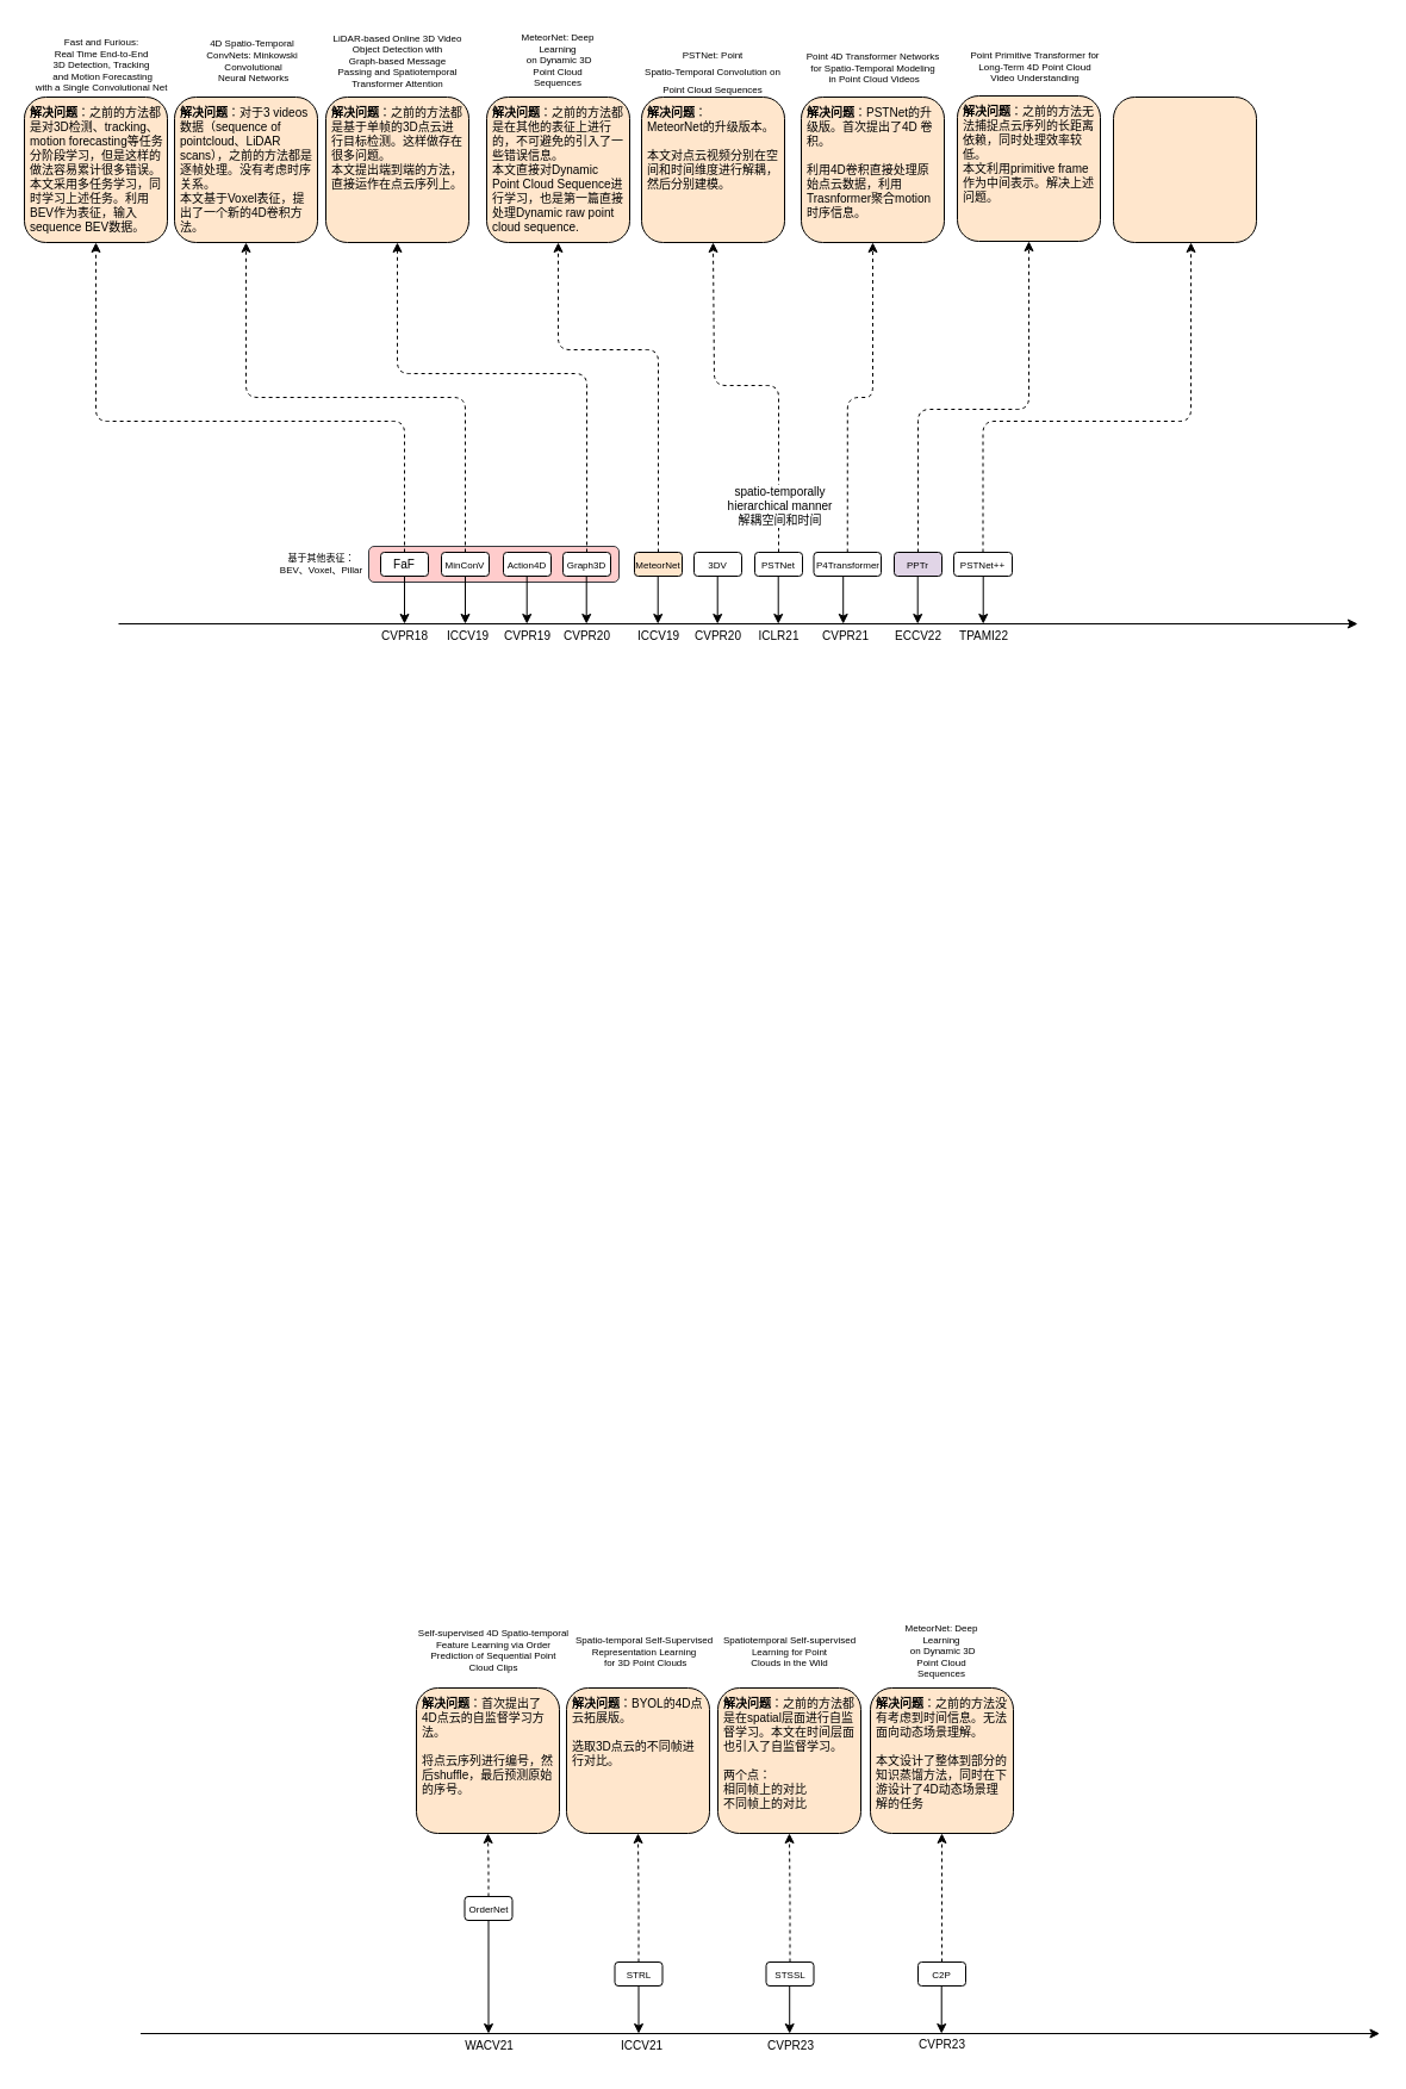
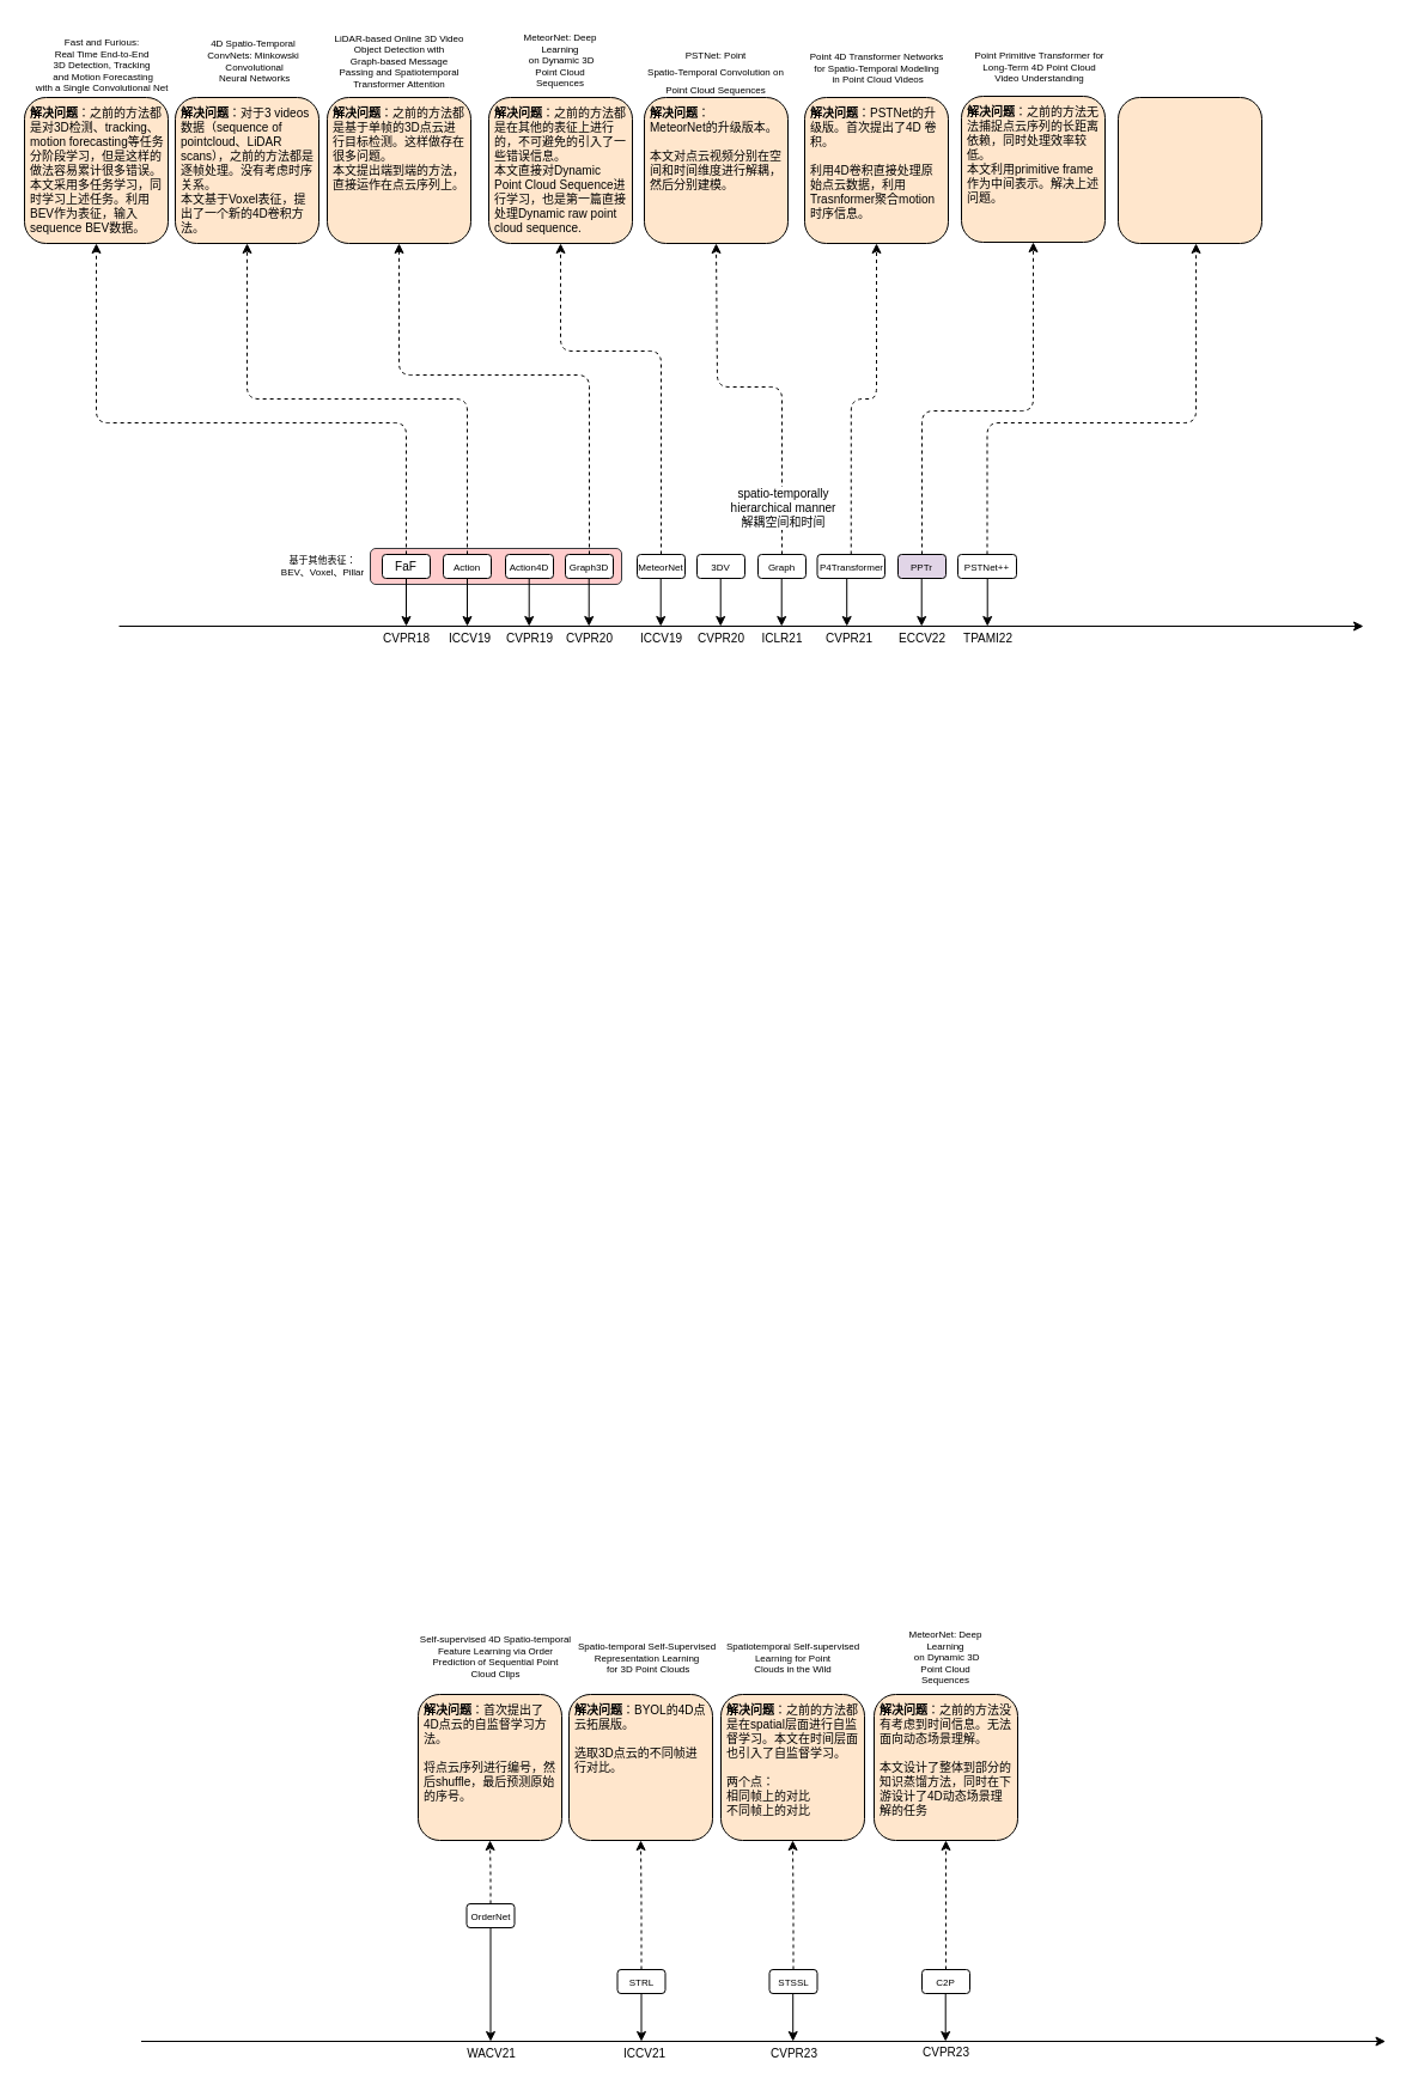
- <mxCell id="15" value="&lt;font style=&quot;font-size: 8px;&quot;&gt;MinConV&lt;/font&gt;" style="rounded=1;whiteSpace=wrap;html=1;" parent="1" vertex="1"><mxGeometry x="370" y="463" width="40" height="20" as="geometry" /></mxCell>
+ <mxCell id="15" value="&lt;font style=&quot;font-size: 8px;&quot;&gt;Action&lt;/font&gt;" style="rounded=1;whiteSpace=wrap;html=1;" parent="1" vertex="1"><mxGeometry x="370" y="463" width="40" height="20" as="geometry" /></mxCell>
- <mxCell id="43" value="&lt;font style=&quot;font-size: 8px;&quot;&gt;MeteorNet&lt;/font&gt;" style="rounded=1;whiteSpace=wrap;html=1;fillColor=#ffe6cc;" parent="1" vertex="1"><mxGeometry x="532" y="463" width="40" height="20" as="geometry" /></mxCell>
+ <mxCell id="43" value="&lt;font style=&quot;font-size: 8px;&quot;&gt;MeteorNet&lt;/font&gt;" style="rounded=1;whiteSpace=wrap;html=1;" parent="1" vertex="1"><mxGeometry x="532" y="463" width="40" height="20" as="geometry" /></mxCell>
- <mxCell id="51" value="&lt;font style=&quot;font-size: 8px;&quot;&gt;PSTNet&lt;/font&gt;" style="rounded=1;whiteSpace=wrap;html=1;" parent="1" vertex="1"><mxGeometry x="633" y="463" width="40" height="20" as="geometry" /></mxCell>
+ <mxCell id="51" value="&lt;font style=&quot;font-size: 8px;&quot;&gt;Graph&lt;/font&gt;" style="rounded=1;whiteSpace=wrap;html=1;" parent="1" vertex="1"><mxGeometry x="633" y="463" width="40" height="20" as="geometry" /></mxCell>
